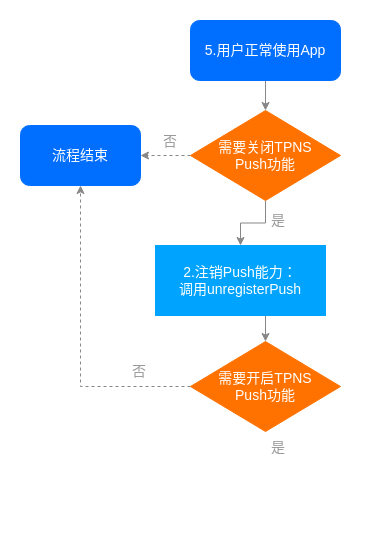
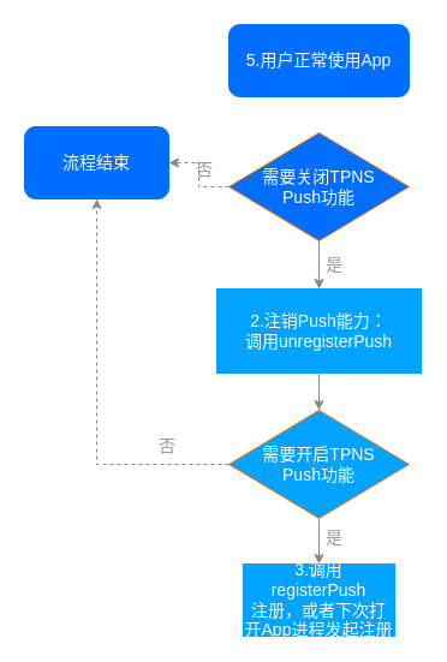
- <mxCell id="2" style="edgeStyle=orthogonalEdgeStyle;rounded=0;orthogonalLoop=1;jettySize=auto;html=1;entryX=0.5;entryY=0;entryDx=0;entryDy=0;fontSize=14;strokeColor=#878787;" edge="1" parent="1" source="3" target="7"><mxGeometry relative="1" as="geometry" /></mxCell>
- <mxCell id="8" value="&lt;font face=&quot;helvetica&quot; style=&quot;font-size: 14px;&quot;&gt;流程结束&lt;br style=&quot;font-size: 14px;&quot;&gt;&lt;/font&gt;" style="rounded=1;whiteSpace=wrap;html=1;fillColor=#006EFF;strokeColor=#006EFF;fontSize=14;fontColor=#FFFFFF;" parent="1" vertex="1"><mxGeometry x="20" y="125" width="120" height="60" as="geometry" /></mxCell>
+ <mxCell id="8" value="&lt;font face=&quot;helvetica&quot; style=&quot;font-size: 14px;&quot;&gt;流程结束&lt;br style=&quot;font-size: 14px;&quot;&gt;&lt;/font&gt;" style="rounded=1;whiteSpace=wrap;html=1;fillColor=#006EFF;strokeColor=#006EFF;fontSize=14;fontColor=#FFFFFF;" parent="1" vertex="1"><mxGeometry x="20" y="105" width="120" height="60" as="geometry" /></mxCell>
- <mxCell id="7" value="需要关闭TPNS&lt;br&gt;Push功能" style="rhombus;whiteSpace=wrap;html=1;fillColor=#FF7200;strokeColor=#FF7200;fontSize=14;fontColor=#FFFFFF;" parent="1" vertex="1"><mxGeometry x="190" y="110" width="150" height="90" as="geometry" /></mxCell>
+ <mxCell id="7" value="需要关闭TPNS&lt;br&gt;Push功能" style="rhombus;whiteSpace=wrap;html=1;fillColor=#006eff;strokeColor=#FF7200;fontSize=14;fontColor=#FFFFFF;" parent="1" vertex="1"><mxGeometry x="190" y="110" width="150" height="90" as="geometry" /></mxCell>
- <mxCell id="11" value="&lt;font face=&quot;helvetica&quot; style=&quot;font-size: 14px&quot;&gt;&lt;font style=&quot;font-size: 14px&quot;&gt;2.注销Push能力：&lt;br&gt;调用unregisterPush&lt;/font&gt;&lt;br style=&quot;font-size: 14px&quot;&gt;&lt;/font&gt;" style="rounded=0;whiteSpace=wrap;html=1;fillColor=#00A4FF;strokeColor=#00A4FF;fontSize=14;fontColor=#FFFFFF;" parent="1" vertex="1"><mxGeometry x="155" y="245" width="170" height="70" as="geometry" /></mxCell>
+ <mxCell id="11" value="&lt;font face=&quot;helvetica&quot; style=&quot;font-size: 14px&quot;&gt;&lt;font style=&quot;font-size: 14px&quot;&gt;2.注销Push能力：&lt;br&gt;调用unregisterPush&lt;/font&gt;&lt;br style=&quot;font-size: 14px&quot;&gt;&lt;/font&gt;" style="rounded=0;whiteSpace=wrap;html=1;fillColor=#00A4FF;strokeColor=#00A4FF;fontSize=14;fontColor=#FFFFFF;" parent="1" vertex="1"><mxGeometry x="180" y="240" width="170" height="70" as="geometry" /></mxCell>
- <mxCell id="14" value="需要开启TPNS&lt;br&gt;Push功能" style="rhombus;whiteSpace=wrap;html=1;fillColor=#FF7200;strokeColor=#FF7200;fontSize=14;fontColor=#FFFFFF;" parent="1" vertex="1"><mxGeometry x="190" y="341" width="150" height="90" as="geometry" /></mxCell>
+ <mxCell id="14" value="需要开启TPNS&lt;br&gt;Push功能" style="rhombus;whiteSpace=wrap;html=1;fillColor=#00a4ff;strokeColor=#FF7200;fontSize=14;fontColor=#FFFFFF;" parent="1" vertex="1"><mxGeometry x="190" y="341" width="150" height="90" as="geometry" /></mxCell>
+ <mxCell id="13" style="edgeStyle=orthogonalEdgeStyle;rounded=0;orthogonalLoop=1;jettySize=auto;html=1;exitX=0.5;exitY=1;exitDx=0;exitDy=0;entryX=0.5;entryY=0;entryDx=0;entryDy=0;fontSize=14;strokeColor=#878787;" parent="1" source="14" target="16" edge="1"><mxGeometry relative="1" as="geometry" /></mxCell>
+ <mxCell id="16" value="&lt;font style=&quot;font-size: 14px;&quot;&gt;3.&lt;/font&gt;&lt;span style=&quot;font-family: helvetica; font-size: 14px;&quot;&gt;&lt;font style=&quot;font-size: 14px;&quot;&gt;调用&lt;br style=&quot;font-size: 14px;&quot;&gt;registerPush&lt;br style=&quot;font-size: 14px;&quot;&gt;注册，或者下次打开App进程发起注册&lt;/font&gt;&lt;br style=&quot;font-size: 14px;&quot;&gt;&lt;/span&gt;" style="rounded=0;whiteSpace=wrap;html=1;fillColor=#00A4FF;strokeColor=#00A4FF;fontSize=14;fontColor=#FFFFFF;" parent="1" vertex="1"><mxGeometry x="202" y="469" width="126" height="60" as="geometry" /></mxCell>
